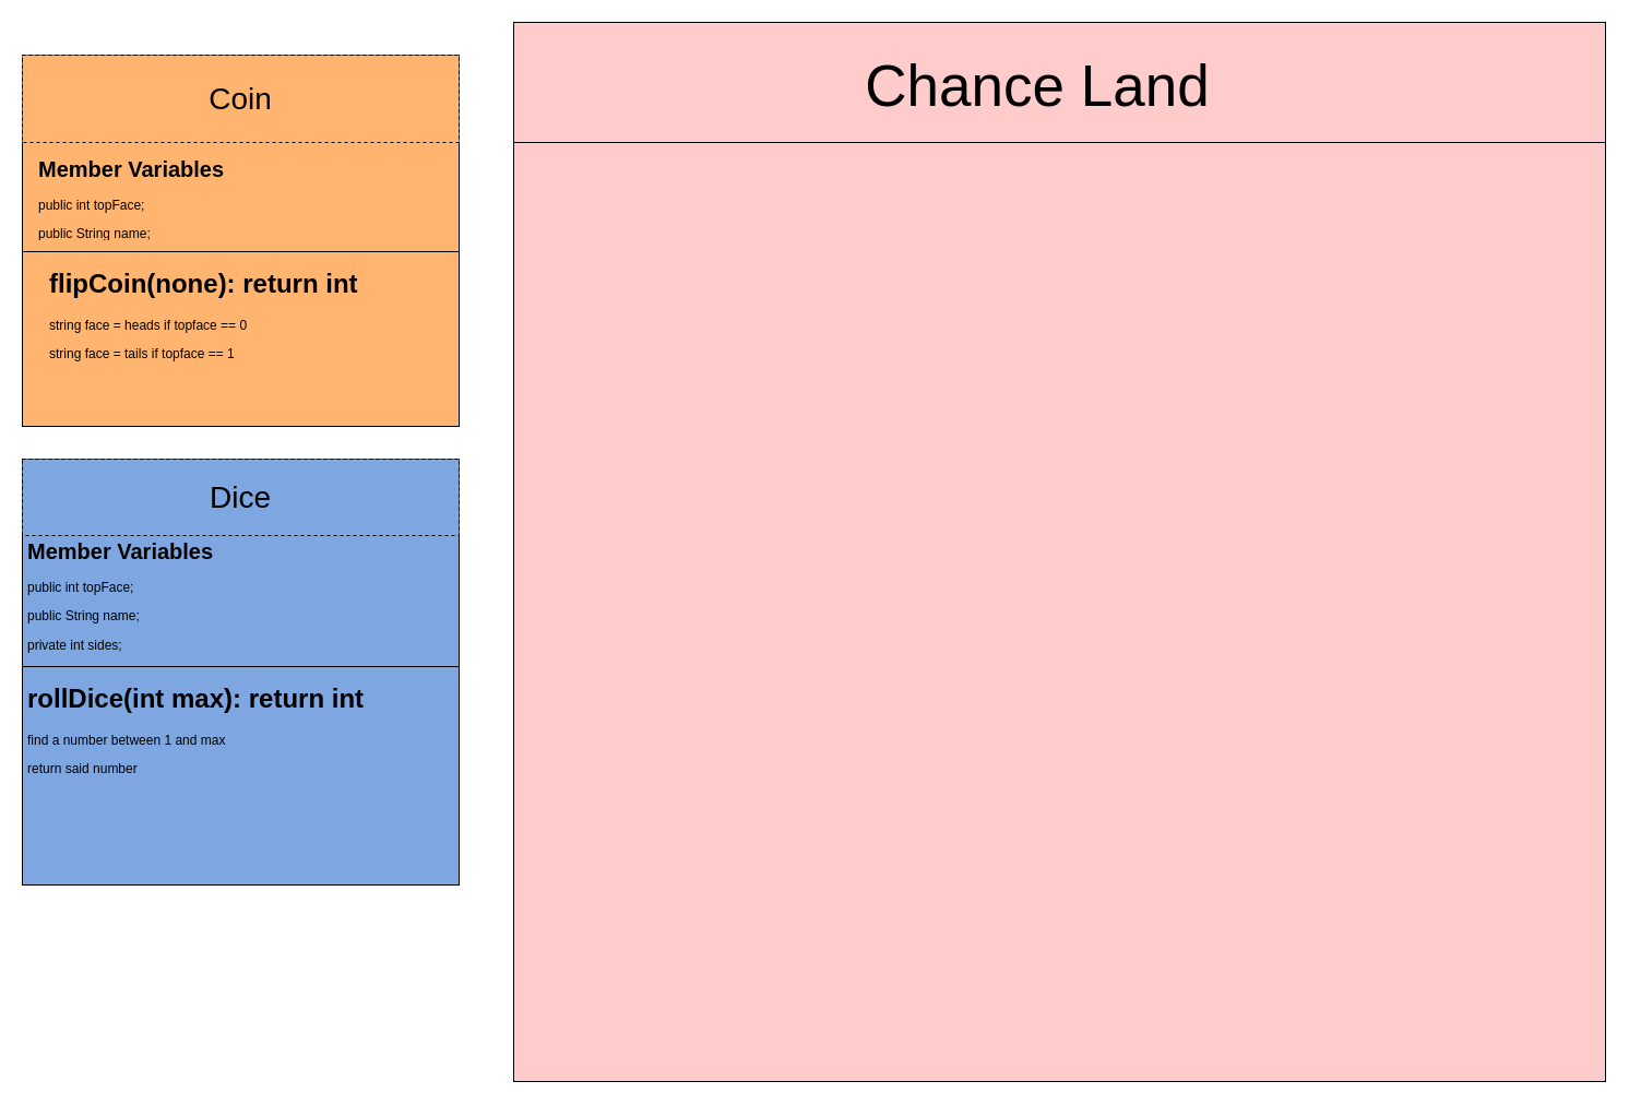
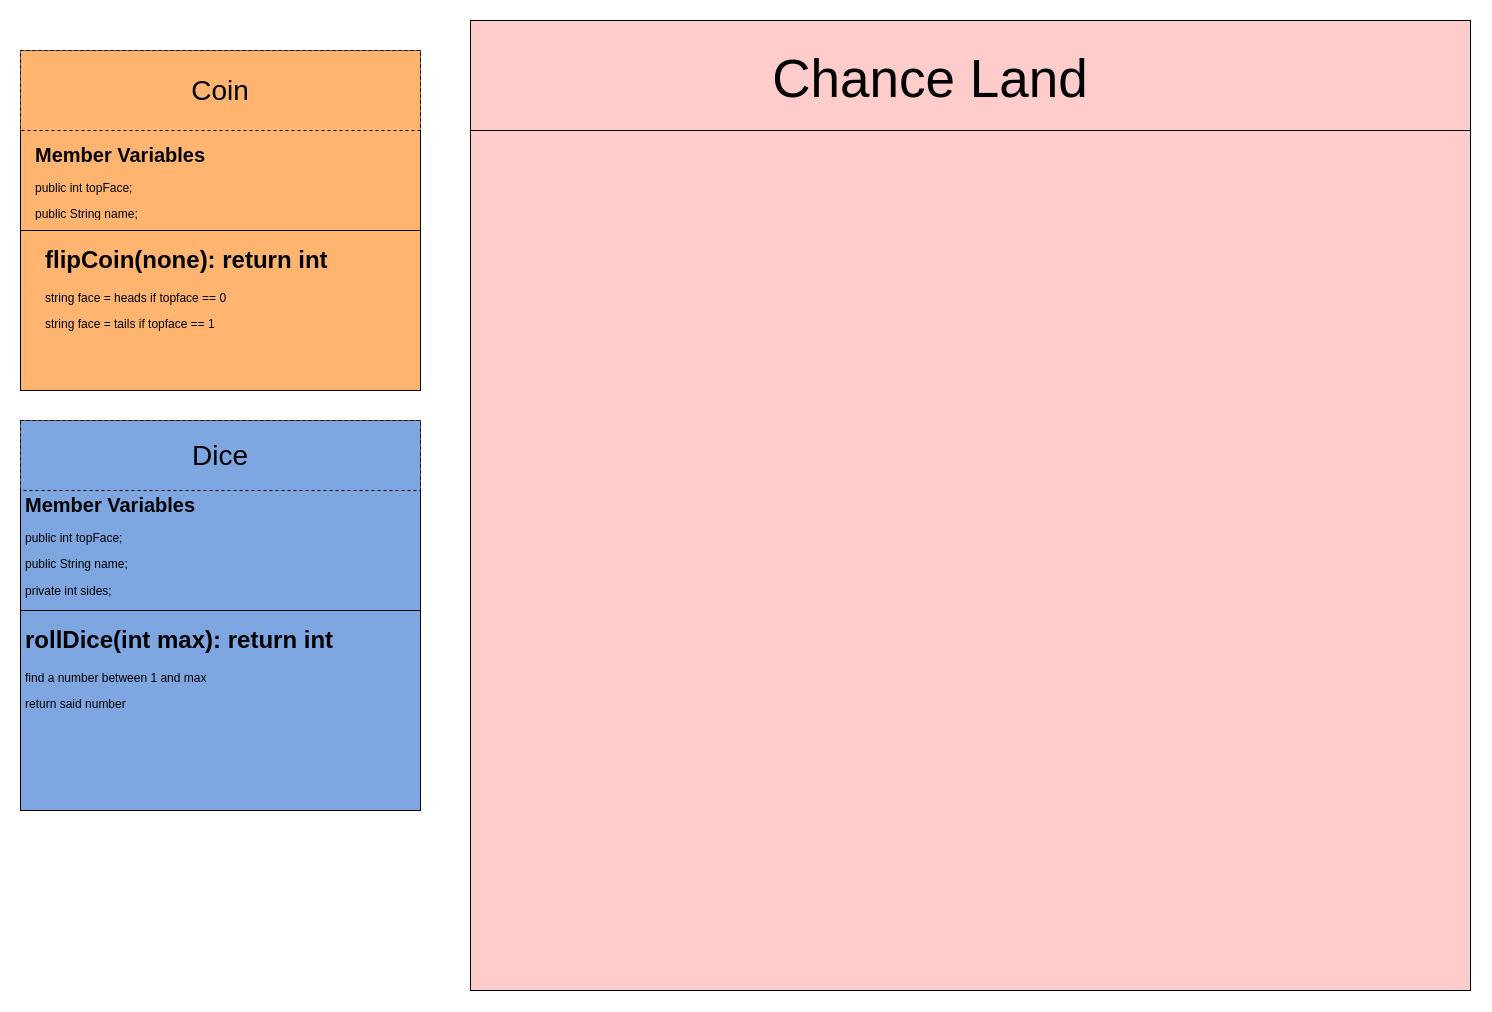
- <mxCell id="15" value="&lt;font style=&quot;font-size: 53px&quot;&gt;Chance Land&lt;/font&gt;" style="text;html=1;strokeColor=none;fillColor=none;align=center;verticalAlign=middle;whiteSpace=wrap;rounded=0;" vertex="1" parent="1"><mxGeometry x="760" y="35" width="380" height="85" as="geometry" /></mxCell>
+ <mxCell id="15" value="&lt;font style=&quot;font-size: 53px&quot;&gt;Chance Land&lt;/font&gt;" style="text;html=1;strokeColor=none;fillColor=none;align=center;verticalAlign=middle;whiteSpace=wrap;rounded=0;" vertex="1" parent="1"><mxGeometry x="740" y="35" width="380" height="85" as="geometry" /></mxCell>
